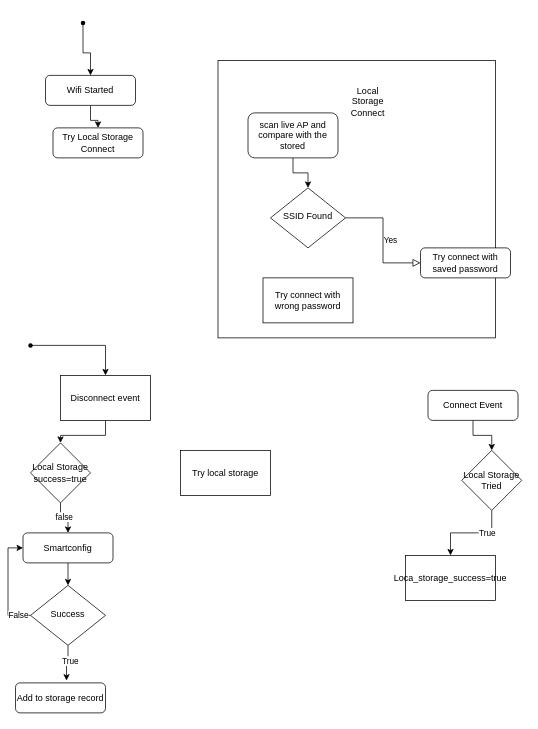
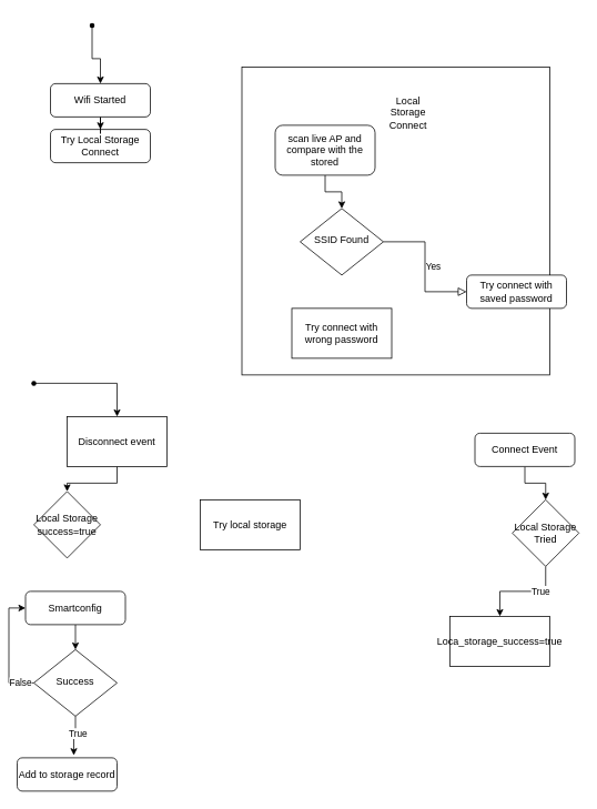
- <mxCell id="3" value="Try Local Storage Connect" style="rounded=1;whiteSpace=wrap;html=1;fontSize=12;glass=0;strokeWidth=1;shadow=0;" parent="1" vertex="1"><mxGeometry x="70" y="170" width="120" height="40" as="geometry" /></mxCell>
+ <mxCell id="3" value="Try Local Storage Connect" style="rounded=1;whiteSpace=wrap;html=1;fontSize=12;glass=0;strokeWidth=1;shadow=0;" parent="1" vertex="1"><mxGeometry x="60" y="155" width="120" height="40" as="geometry" /></mxCell>
- <mxCell id="18" style="edgeStyle=orthogonalEdgeStyle;rounded=0;orthogonalLoop=1;jettySize=auto;html=1;exitX=0.5;exitY=1;exitDx=0;exitDy=0;" edge="1" parent="1" source="20" target="9"><mxGeometry relative="1" as="geometry" /></mxCell>
- <mxCell id="19" value="false" style="edgeLabel;html=1;align=center;verticalAlign=middle;resizable=0;points=[];" vertex="1" connectable="0" parent="18"><mxGeometry x="-0.04" y="2" relative="1" as="geometry"><mxPoint as="offset" /></mxGeometry></mxCell>
